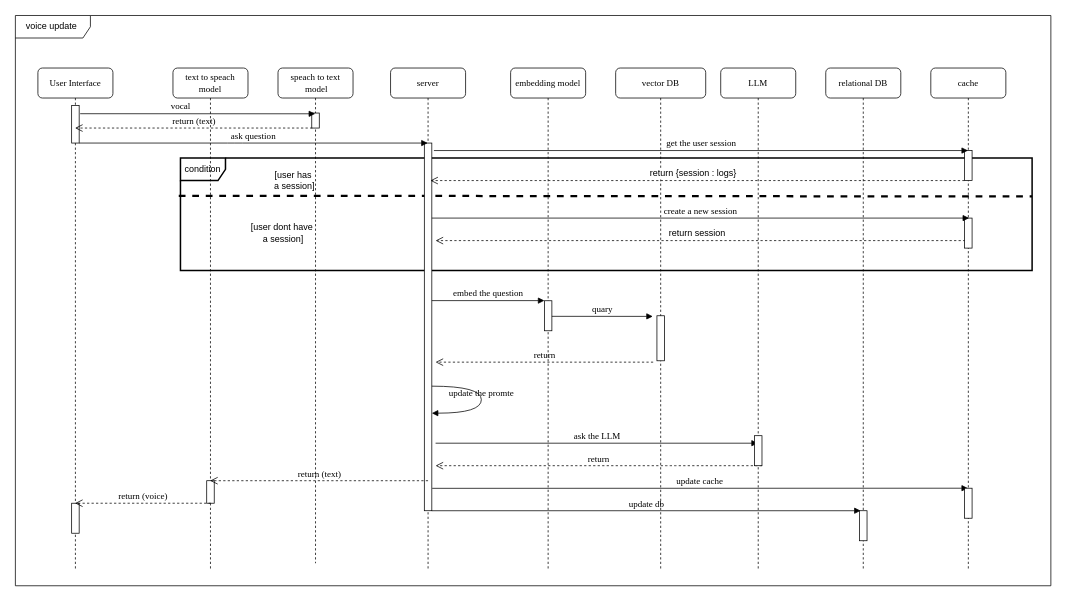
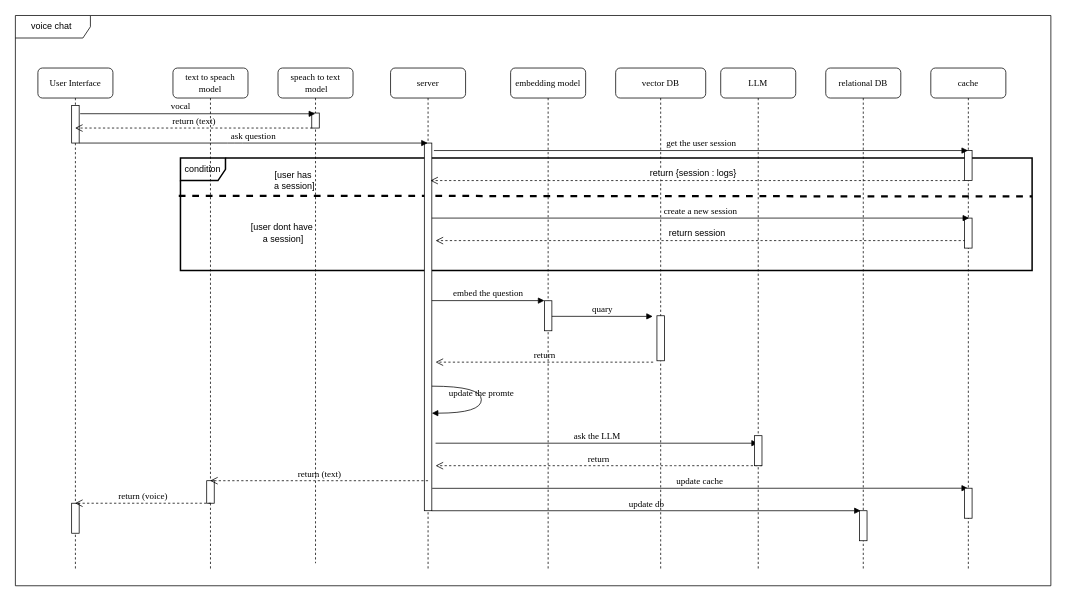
- <mxCell id="48" value="voice update&amp;nbsp;" style="shape=umlFrame;whiteSpace=wrap;html=1;pointerEvents=0;width=100;height=30;" vertex="1" parent="1"><mxGeometry x="20" y="20" width="1380" height="760" as="geometry" /></mxCell>
+ <mxCell id="48" value="voice chat&amp;nbsp;" style="shape=umlFrame;whiteSpace=wrap;html=1;pointerEvents=0;width=100;height=30;" vertex="1" parent="1"><mxGeometry x="20" y="20" width="1380" height="760" as="geometry" /></mxCell>
